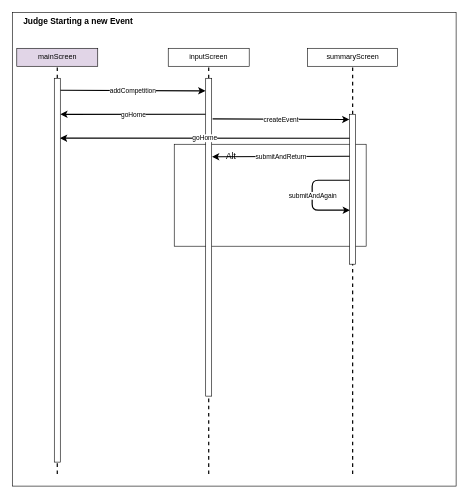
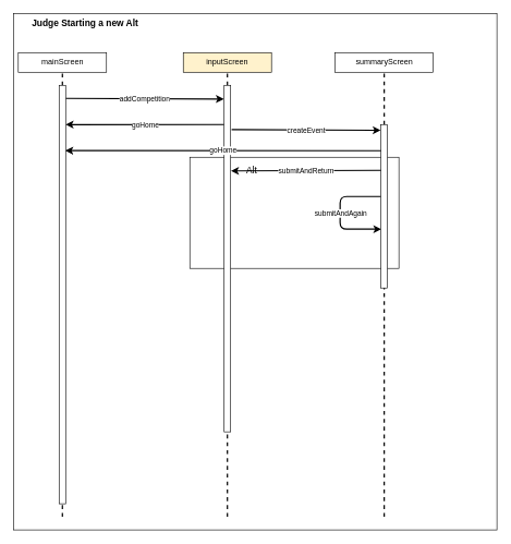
- <mxCell id="8" value="Judge Starting a new Event" style="text;html=1;strokeColor=none;fillColor=none;align=center;verticalAlign=middle;whiteSpace=wrap;rounded=0;fontSize=14;fontStyle=1" parent="1" vertex="1"><mxGeometry x="20" y="30" width="220" height="10" as="geometry" /></mxCell>
+ <mxCell id="8" value="Judge Starting a new Alt" style="text;html=1;strokeColor=none;fillColor=none;align=center;verticalAlign=middle;whiteSpace=wrap;rounded=0;fontSize=14;fontStyle=1" parent="1" vertex="1"><mxGeometry x="20" y="30" width="220" height="10" as="geometry" /></mxCell>
- <mxCell id="7" value="mainScreen" style="rounded=0;whiteSpace=wrap;html=1;fillColor=#e1d5e7;" parent="1" vertex="1"><mxGeometry x="27.5" y="80" width="135" height="30" as="geometry" /></mxCell>
+ <mxCell id="7" value="mainScreen" style="rounded=0;whiteSpace=wrap;html=1;" parent="1" vertex="1"><mxGeometry x="27.5" y="80" width="135" height="30" as="geometry" /></mxCell>
- <mxCell id="9" value="inputScreen" style="rounded=0;whiteSpace=wrap;html=1;" parent="1" vertex="1"><mxGeometry x="280" y="80" width="135" height="30" as="geometry" /></mxCell>
+ <mxCell id="9" value="inputScreen" style="rounded=0;whiteSpace=wrap;html=1;fillColor=#fff2cc;" parent="1" vertex="1"><mxGeometry x="280" y="80" width="135" height="30" as="geometry" /></mxCell>
